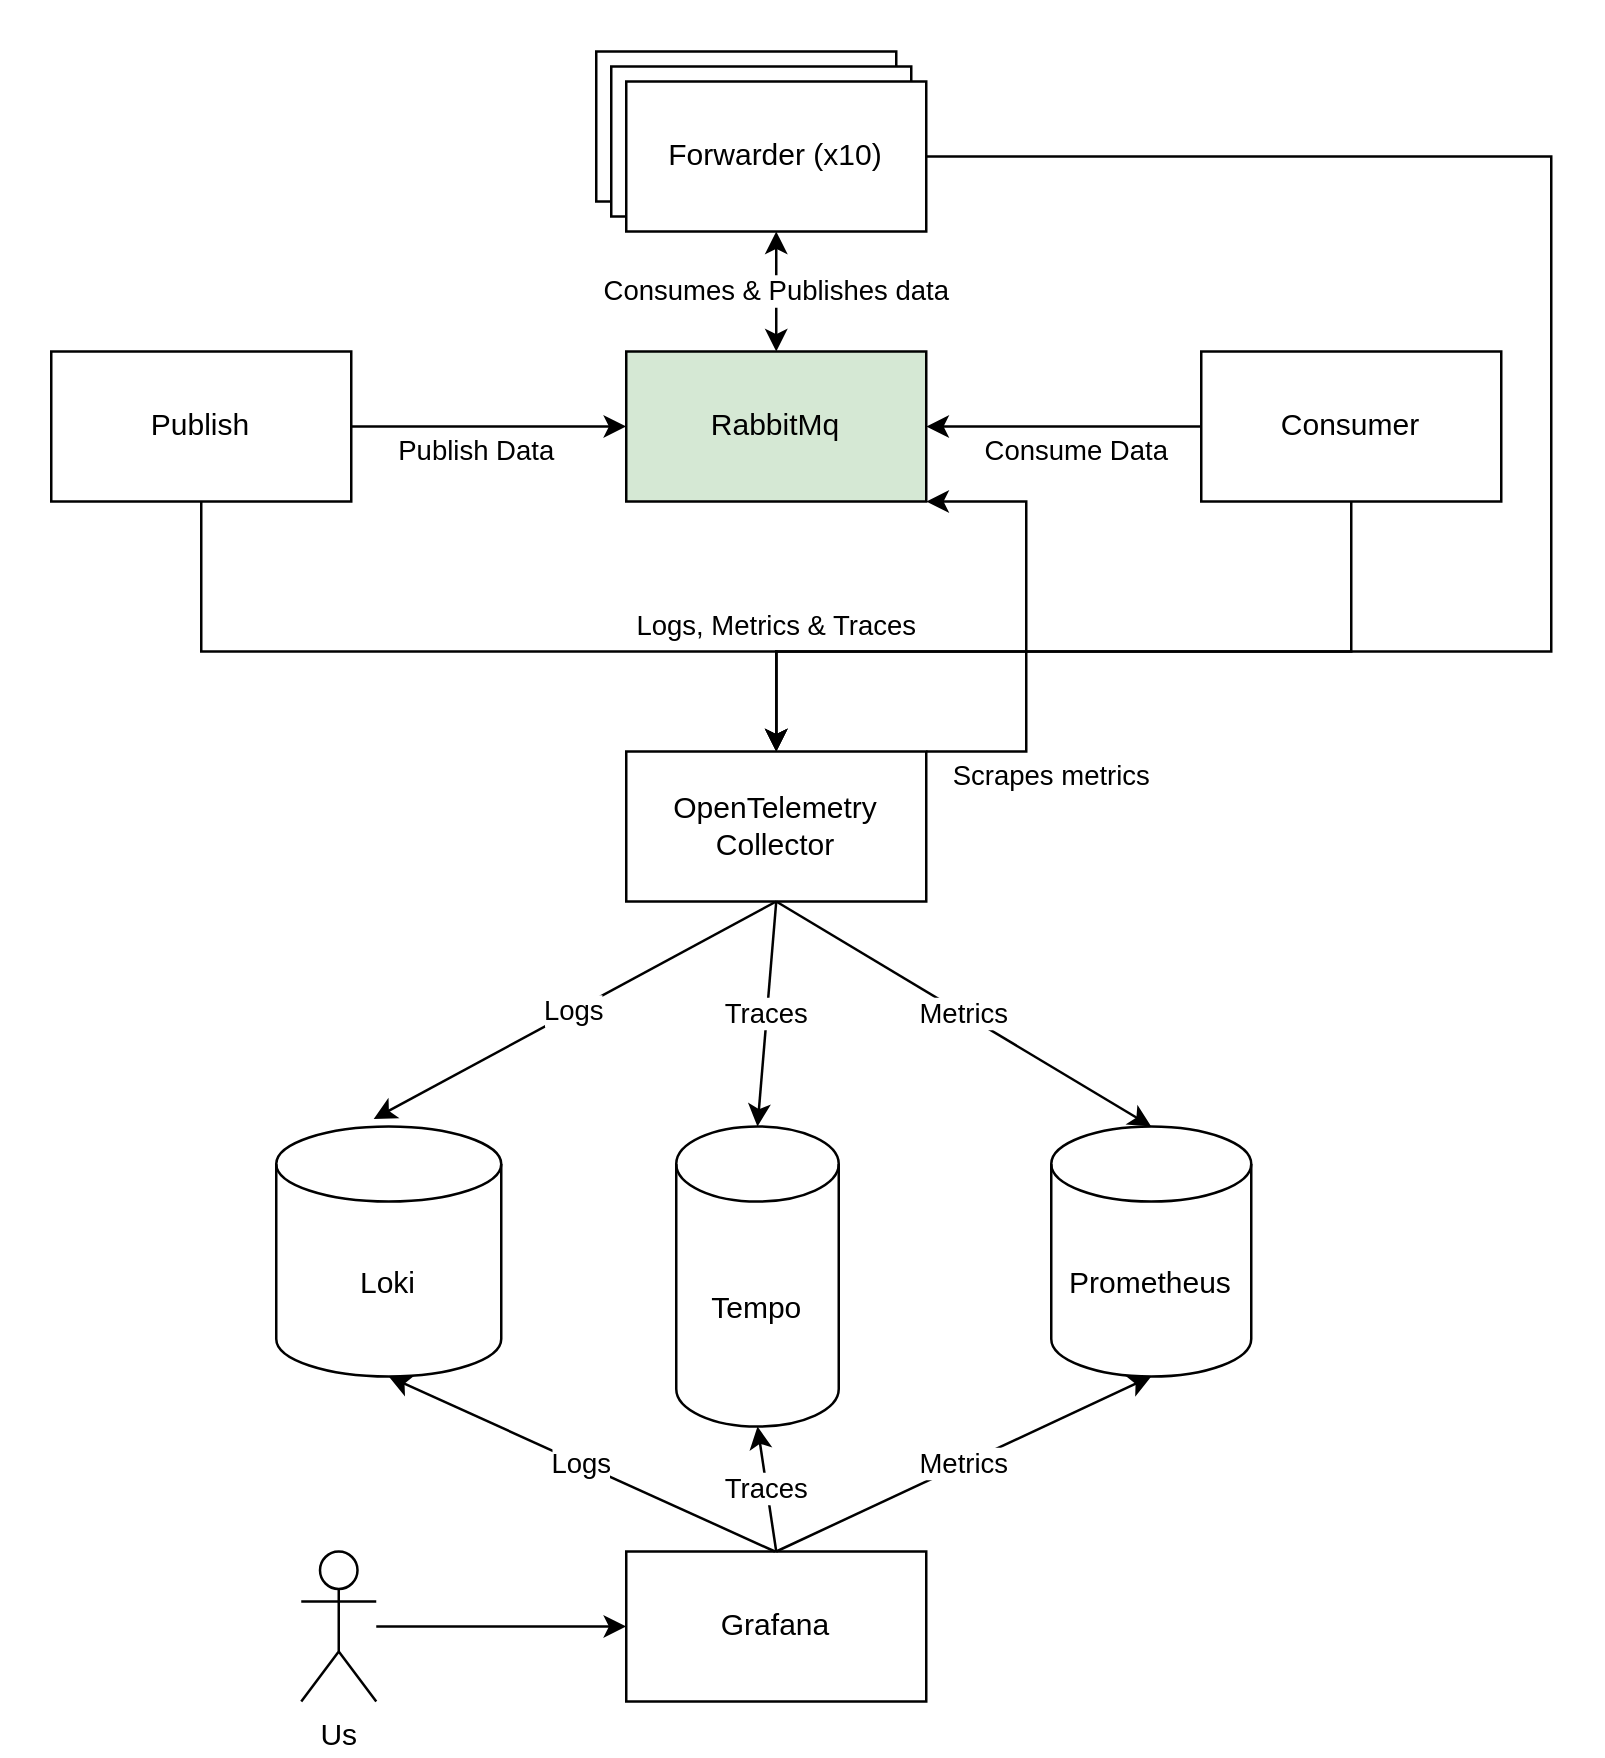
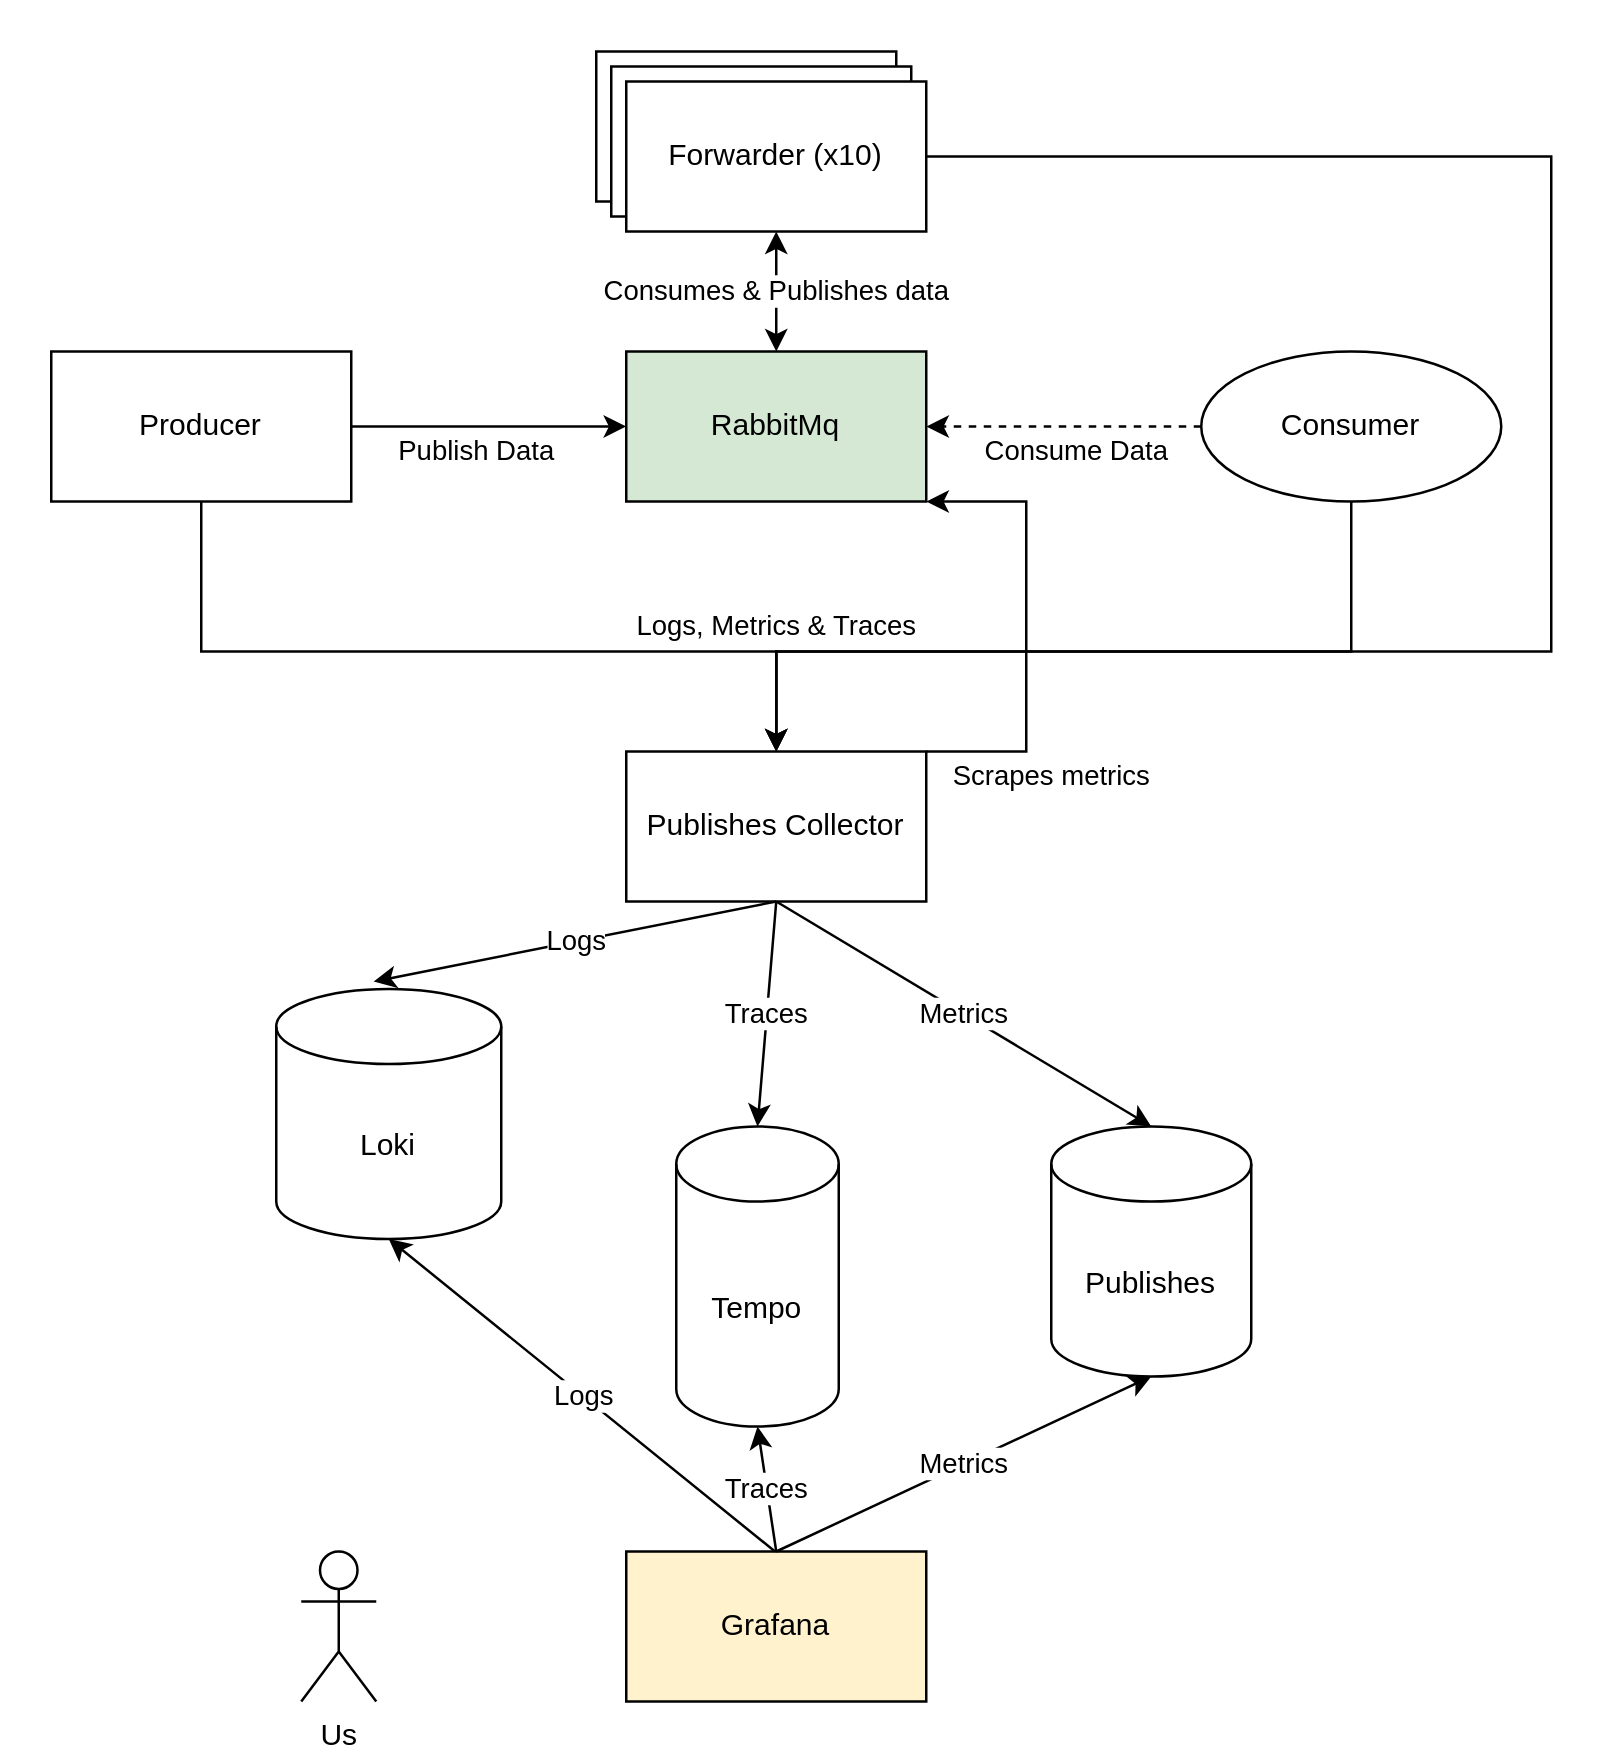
- <mxCell id="2" value="Publish" style="rounded=0;whiteSpace=wrap;html=1;" vertex="1" parent="1"><mxGeometry x="20" y="140" width="120" height="60" as="geometry" /></mxCell>
+ <mxCell id="2" value="Producer" style="rounded=0;whiteSpace=wrap;html=1;" vertex="1" parent="1"><mxGeometry x="20" y="140" width="120" height="60" as="geometry" /></mxCell>
- <mxCell id="11" value="Consume Data" style="endArrow=classic;html=1;rounded=0;entryX=1;entryY=0.5;entryDx=0;entryDy=0;exitX=0;exitY=0.5;exitDx=0;exitDy=0;" edge="1" parent="1" source="3" target="9"><mxGeometry x="-0.091" y="10" width="50" height="50" relative="1" as="geometry"><mxPoint x="550" y="90" as="sourcePoint" /><mxPoint x="565" y="40" as="targetPoint" /><Array as="points" /><mxPoint as="offset" /></mxGeometry></mxCell>
+ <mxCell id="11" value="Consume Data" style="endArrow=classic;html=1;rounded=0;entryX=1;entryY=0.5;entryDx=0;entryDy=0;exitX=0;exitY=0.5;exitDx=0;exitDy=0;dashed=1;" edge="1" parent="1" source="3" target="9"><mxGeometry x="-0.091" y="10" width="50" height="50" relative="1" as="geometry"><mxPoint x="550" y="90" as="sourcePoint" /><mxPoint x="565" y="40" as="targetPoint" /><Array as="points" /><mxPoint as="offset" /></mxGeometry></mxCell>
- <mxCell id="3" value="Consumer" style="rounded=0;whiteSpace=wrap;html=1;" vertex="1" parent="1"><mxGeometry x="480" y="140" width="120" height="60" as="geometry" /></mxCell>
+ <mxCell id="3" value="Consumer" style="ellipse;whiteSpace=wrap;html=1;" vertex="1" parent="1"><mxGeometry x="480" y="140" width="120" height="60" as="geometry" /></mxCell>
- <mxCell id="4" value="OpenTelemetry Collector" style="rounded=0;whiteSpace=wrap;html=1;" vertex="1" parent="1"><mxGeometry x="250" y="300" width="120" height="60" as="geometry" /></mxCell>
+ <mxCell id="4" value="Publishes Collector" style="rounded=0;whiteSpace=wrap;html=1;" vertex="1" parent="1"><mxGeometry x="250" y="300" width="120" height="60" as="geometry" /></mxCell>
- <mxCell id="5" value="Loki" style="shape=cylinder3;whiteSpace=wrap;html=1;boundedLbl=1;backgroundOutline=1;size=15;" vertex="1" parent="1"><mxGeometry x="110" y="450" width="90" height="100" as="geometry" /></mxCell>
+ <mxCell id="5" value="Loki" style="shape=cylinder3;whiteSpace=wrap;html=1;boundedLbl=1;backgroundOutline=1;size=15;" vertex="1" parent="1"><mxGeometry x="110" y="395" width="90" height="100" as="geometry" /></mxCell>
- <mxCell id="7" value="Prometheus" style="shape=cylinder3;whiteSpace=wrap;html=1;boundedLbl=1;backgroundOutline=1;size=15;" vertex="1" parent="1"><mxGeometry x="420" y="450" width="80" height="100" as="geometry" /></mxCell>
+ <mxCell id="7" value="Publishes" style="shape=cylinder3;whiteSpace=wrap;html=1;boundedLbl=1;backgroundOutline=1;size=15;" vertex="1" parent="1"><mxGeometry x="420" y="450" width="80" height="100" as="geometry" /></mxCell>
- <mxCell id="15" value="" style="endArrow=classic;html=1;rounded=0;entryX=0;entryY=0.5;entryDx=0;entryDy=0;" edge="1" parent="1" source="14" target="13"><mxGeometry width="50" height="50" relative="1" as="geometry"><mxPoint x="170" y="650" as="sourcePoint" /><mxPoint x="220" y="600" as="targetPoint" /></mxGeometry></mxCell>
- <mxCell id="13" value="Grafana" style="rounded=0;whiteSpace=wrap;html=1;" vertex="1" parent="1"><mxGeometry x="250" y="620" width="120" height="60" as="geometry" /></mxCell>
+ <mxCell id="13" value="Grafana" style="rounded=0;whiteSpace=wrap;html=1;fillColor=#fff2cc;" vertex="1" parent="1"><mxGeometry x="250" y="620" width="120" height="60" as="geometry" /></mxCell>
